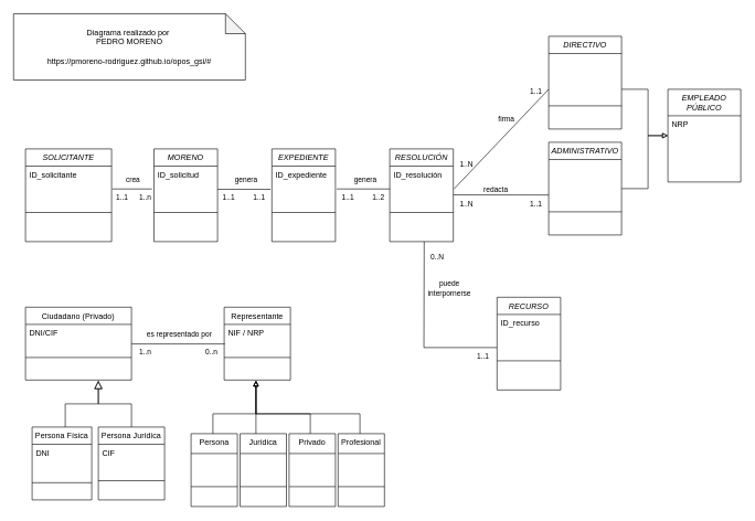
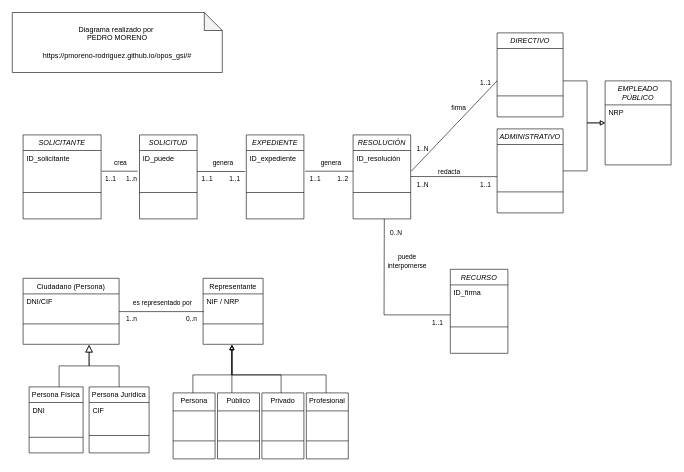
- <mxCell id="36" value="MORENO" style="swimlane;fontStyle=2;align=center;verticalAlign=top;childLayout=stackLayout;horizontal=1;startSize=26;horizontalStack=0;resizeParent=1;resizeLast=0;collapsible=1;marginBottom=0;rounded=0;shadow=0;strokeWidth=1;" vertex="1" parent="1"><mxGeometry x="232" y="224" width="96" height="140" as="geometry"><mxRectangle x="230" y="140" width="160" height="26" as="alternateBounds" /></mxGeometry></mxCell>
+ <mxCell id="36" value="SOLICITUD" style="swimlane;fontStyle=2;align=center;verticalAlign=top;childLayout=stackLayout;horizontal=1;startSize=26;horizontalStack=0;resizeParent=1;resizeLast=0;collapsible=1;marginBottom=0;rounded=0;shadow=0;strokeWidth=1;" vertex="1" parent="1"><mxGeometry x="232" y="224" width="96" height="140" as="geometry"><mxRectangle x="230" y="140" width="160" height="26" as="alternateBounds" /></mxGeometry></mxCell>
- <mxCell id="37" value="ID_solicitud" style="text;align=left;verticalAlign=top;spacingLeft=4;spacingRight=4;overflow=hidden;rotatable=0;points=[[0,0.5],[1,0.5]];portConstraint=eastwest;" vertex="1" parent="36"><mxGeometry y="26" width="96" height="26" as="geometry" /></mxCell>
+ <mxCell id="37" value="ID_puede" style="text;align=left;verticalAlign=top;spacingLeft=4;spacingRight=4;overflow=hidden;rotatable=0;points=[[0,0.5],[1,0.5]];portConstraint=eastwest;" vertex="1" parent="36"><mxGeometry y="26" width="96" height="26" as="geometry" /></mxCell>
- <mxCell id="5" value="Ciudadano (Privado)" style="swimlane;fontStyle=0;align=center;verticalAlign=top;childLayout=stackLayout;horizontal=1;startSize=26;horizontalStack=0;resizeParent=1;resizeLast=0;collapsible=1;marginBottom=0;rounded=0;shadow=0;strokeWidth=1;" parent="1" vertex="1"><mxGeometry x="38" y="463" width="160" height="110" as="geometry"><mxRectangle x="130" y="380" width="160" height="26" as="alternateBounds" /></mxGeometry></mxCell>
+ <mxCell id="5" value="Ciudadano (Persona)" style="swimlane;fontStyle=0;align=center;verticalAlign=top;childLayout=stackLayout;horizontal=1;startSize=26;horizontalStack=0;resizeParent=1;resizeLast=0;collapsible=1;marginBottom=0;rounded=0;shadow=0;strokeWidth=1;" parent="1" vertex="1"><mxGeometry x="38" y="463" width="160" height="110" as="geometry"><mxRectangle x="130" y="380" width="160" height="26" as="alternateBounds" /></mxGeometry></mxCell>
- <mxCell id="85" value="ID_recurso" style="text;align=left;verticalAlign=top;spacingLeft=4;spacingRight=4;overflow=hidden;rotatable=0;points=[[0,0.5],[1,0.5]];portConstraint=eastwest;" vertex="1" parent="84"><mxGeometry y="26" width="96" height="26" as="geometry" /></mxCell>
+ <mxCell id="85" value="ID_firma" style="text;align=left;verticalAlign=top;spacingLeft=4;spacingRight=4;overflow=hidden;rotatable=0;points=[[0,0.5],[1,0.5]];portConstraint=eastwest;" vertex="1" parent="84"><mxGeometry y="26" width="96" height="26" as="geometry" /></mxCell>
- <mxCell id="21" value="Jurídica" style="swimlane;fontStyle=0;align=center;verticalAlign=top;childLayout=stackLayout;horizontal=1;startSize=30;horizontalStack=0;resizeParent=1;resizeLast=0;collapsible=1;marginBottom=0;rounded=0;shadow=0;strokeWidth=1;" vertex="1" parent="20"><mxGeometry width="70" height="110" as="geometry"><mxRectangle x="130" y="380" width="160" height="26" as="alternateBounds" /></mxGeometry></mxCell>
+ <mxCell id="21" value="Público" style="swimlane;fontStyle=0;align=center;verticalAlign=top;childLayout=stackLayout;horizontal=1;startSize=30;horizontalStack=0;resizeParent=1;resizeLast=0;collapsible=1;marginBottom=0;rounded=0;shadow=0;strokeWidth=1;" vertex="1" parent="20"><mxGeometry width="70" height="110" as="geometry"><mxRectangle x="130" y="380" width="160" height="26" as="alternateBounds" /></mxGeometry></mxCell>
